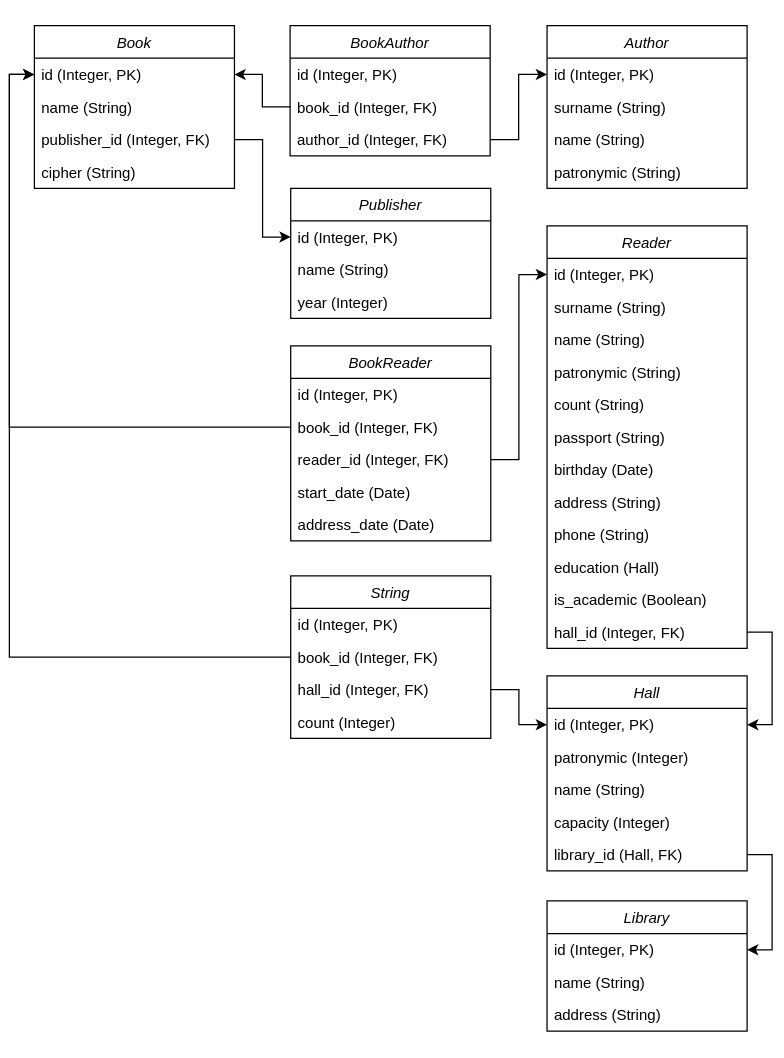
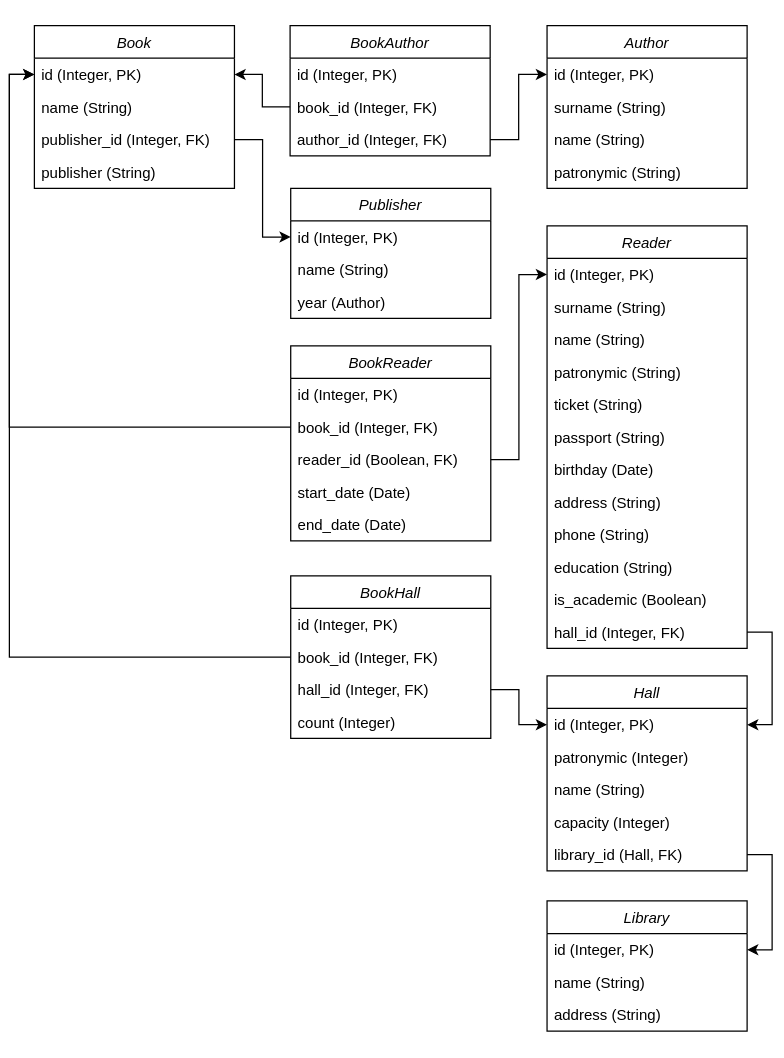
- <mxCell id="6" value="cipher (String)" style="text;align=left;verticalAlign=top;spacingLeft=4;spacingRight=4;overflow=hidden;rotatable=0;points=[[0,0.5],[1,0.5]];portConstraint=eastwest;" parent="2" vertex="1"><mxGeometry y="104" width="160" height="26" as="geometry" /></mxCell>
+ <mxCell id="6" value="publisher (String)" style="text;align=left;verticalAlign=top;spacingLeft=4;spacingRight=4;overflow=hidden;rotatable=0;points=[[0,0.5],[1,0.5]];portConstraint=eastwest;" parent="2" vertex="1"><mxGeometry y="104" width="160" height="26" as="geometry" /></mxCell>
- <mxCell id="15" value="year (Integer)" style="text;align=left;verticalAlign=top;spacingLeft=4;spacingRight=4;overflow=hidden;rotatable=0;points=[[0,0.5],[1,0.5]];portConstraint=eastwest;" parent="12" vertex="1"><mxGeometry y="78" width="160" height="26" as="geometry" /></mxCell>
+ <mxCell id="15" value="year (Author)" style="text;align=left;verticalAlign=top;spacingLeft=4;spacingRight=4;overflow=hidden;rotatable=0;points=[[0,0.5],[1,0.5]];portConstraint=eastwest;" parent="12" vertex="1"><mxGeometry y="78" width="160" height="26" as="geometry" /></mxCell>
- <mxCell id="21" value="count (String)" style="text;align=left;verticalAlign=top;spacingLeft=4;spacingRight=4;overflow=hidden;rotatable=0;points=[[0,0.5],[1,0.5]];portConstraint=eastwest;" parent="16" vertex="1"><mxGeometry y="130" width="160" height="26" as="geometry" /></mxCell>
+ <mxCell id="21" value="ticket (String)" style="text;align=left;verticalAlign=top;spacingLeft=4;spacingRight=4;overflow=hidden;rotatable=0;points=[[0,0.5],[1,0.5]];portConstraint=eastwest;" parent="16" vertex="1"><mxGeometry y="130" width="160" height="26" as="geometry" /></mxCell>
- <mxCell id="43" value="reader_id (Integer, FK)" style="text;align=left;verticalAlign=top;spacingLeft=4;spacingRight=4;overflow=hidden;rotatable=0;points=[[0,0.5],[1,0.5]];portConstraint=eastwest;" parent="40" vertex="1"><mxGeometry y="78" width="160" height="26" as="geometry" /></mxCell>
+ <mxCell id="43" value="reader_id (Boolean, FK)" style="text;align=left;verticalAlign=top;spacingLeft=4;spacingRight=4;overflow=hidden;rotatable=0;points=[[0,0.5],[1,0.5]];portConstraint=eastwest;" parent="40" vertex="1"><mxGeometry y="78" width="160" height="26" as="geometry" /></mxCell>
- <mxCell id="45" value="address_date (Date)" style="text;align=left;verticalAlign=top;spacingLeft=4;spacingRight=4;overflow=hidden;rotatable=0;points=[[0,0.5],[1,0.5]];portConstraint=eastwest;" parent="40" vertex="1"><mxGeometry y="130" width="160" height="26" as="geometry" /></mxCell>
+ <mxCell id="45" value="end_date (Date)" style="text;align=left;verticalAlign=top;spacingLeft=4;spacingRight=4;overflow=hidden;rotatable=0;points=[[0,0.5],[1,0.5]];portConstraint=eastwest;" parent="40" vertex="1"><mxGeometry y="130" width="160" height="26" as="geometry" /></mxCell>
- <mxCell id="26" value="education (Hall)" style="text;align=left;verticalAlign=top;spacingLeft=4;spacingRight=4;overflow=hidden;rotatable=0;points=[[0,0.5],[1,0.5]];portConstraint=eastwest;" parent="16" vertex="1"><mxGeometry y="260" width="160" height="26" as="geometry" /></mxCell>
+ <mxCell id="26" value="education (String)" style="text;align=left;verticalAlign=top;spacingLeft=4;spacingRight=4;overflow=hidden;rotatable=0;points=[[0,0.5],[1,0.5]];portConstraint=eastwest;" parent="16" vertex="1"><mxGeometry y="260" width="160" height="26" as="geometry" /></mxCell>
- <mxCell id="46" value="String" style="swimlane;fontStyle=2;align=center;verticalAlign=top;childLayout=stackLayout;horizontal=1;startSize=26;horizontalStack=0;resizeParent=1;resizeLast=0;collapsible=1;marginBottom=0;rounded=0;shadow=0;strokeWidth=1;" parent="1" vertex="1"><mxGeometry x="225" y="460" width="160" height="130" as="geometry"><mxRectangle x="220" y="120" width="160" height="26" as="alternateBounds" /></mxGeometry></mxCell>
+ <mxCell id="46" value="BookHall" style="swimlane;fontStyle=2;align=center;verticalAlign=top;childLayout=stackLayout;horizontal=1;startSize=26;horizontalStack=0;resizeParent=1;resizeLast=0;collapsible=1;marginBottom=0;rounded=0;shadow=0;strokeWidth=1;" parent="1" vertex="1"><mxGeometry x="225" y="460" width="160" height="130" as="geometry"><mxRectangle x="220" y="120" width="160" height="26" as="alternateBounds" /></mxGeometry></mxCell>
